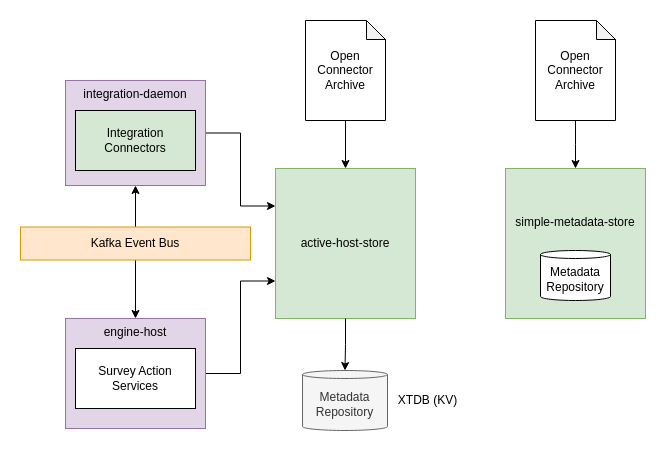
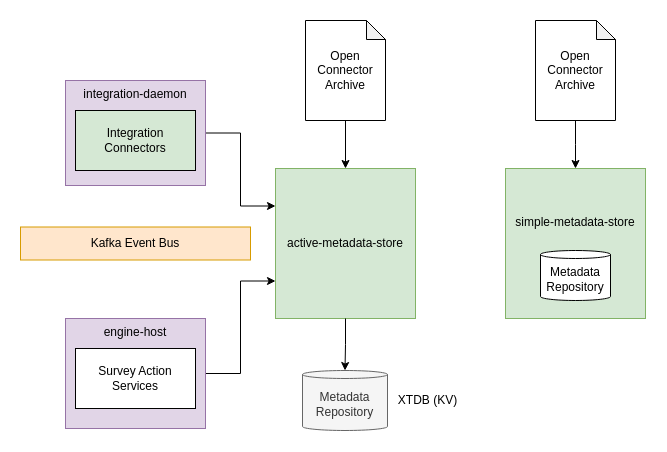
- <mxCell id="14" style="edgeStyle=orthogonalEdgeStyle;rounded=0;orthogonalLoop=1;jettySize=auto;html=1;exitX=0.5;exitY=0;exitDx=0;exitDy=0;entryX=0.5;entryY=1;entryDx=0;entryDy=0;" parent="1" source="16" target="4" edge="1"><mxGeometry relative="1" as="geometry" /></mxCell>
- <mxCell id="2" value="active-host-store" style="rounded=0;whiteSpace=wrap;html=1;verticalAlign=middle;fillColor=#d5e8d4;strokeColor=#82b366;" parent="1" vertex="1"><mxGeometry x="275" y="168" width="140" height="150" as="geometry" /></mxCell>
+ <mxCell id="2" value="active-metadata-store" style="rounded=0;whiteSpace=wrap;html=1;verticalAlign=middle;fillColor=#d5e8d4;strokeColor=#82b366;" parent="1" vertex="1"><mxGeometry x="275" y="168" width="140" height="150" as="geometry" /></mxCell>
- <mxCell id="15" style="edgeStyle=orthogonalEdgeStyle;rounded=0;orthogonalLoop=1;jettySize=auto;html=1;exitX=0.5;exitY=1;exitDx=0;exitDy=0;" parent="1" source="16" target="6" edge="1"><mxGeometry relative="1" as="geometry" /></mxCell>
